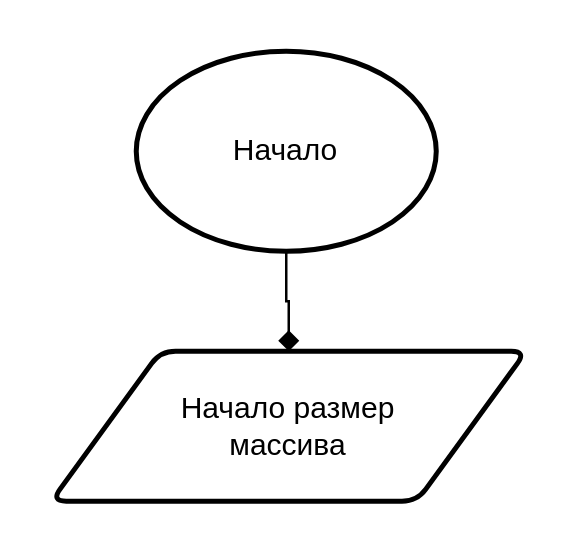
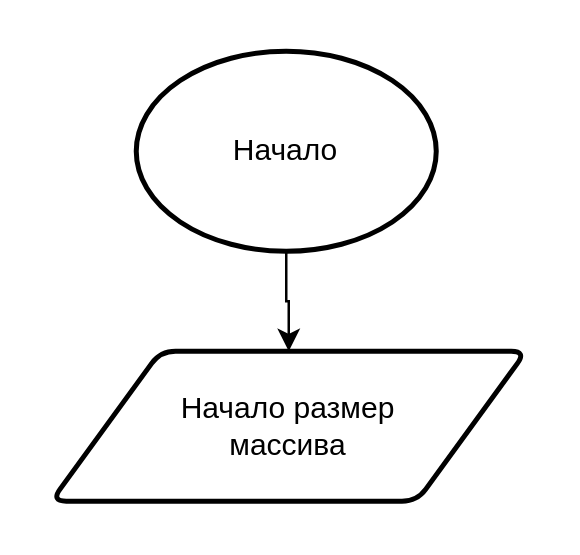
- <mxCell id="2" style="edgeStyle=orthogonalEdgeStyle;rounded=0;orthogonalLoop=1;jettySize=auto;html=1;entryX=0.5;entryY=0;entryDx=0;entryDy=0;endArrow=diamond;" edge="1" parent="1" source="3" target="4"><mxGeometry relative="1" as="geometry" /></mxCell>
+ <mxCell id="2" style="edgeStyle=orthogonalEdgeStyle;rounded=0;orthogonalLoop=1;jettySize=auto;html=1;entryX=0.5;entryY=0;entryDx=0;entryDy=0;" edge="1" parent="1" source="3" target="4"><mxGeometry relative="1" as="geometry" /></mxCell>
